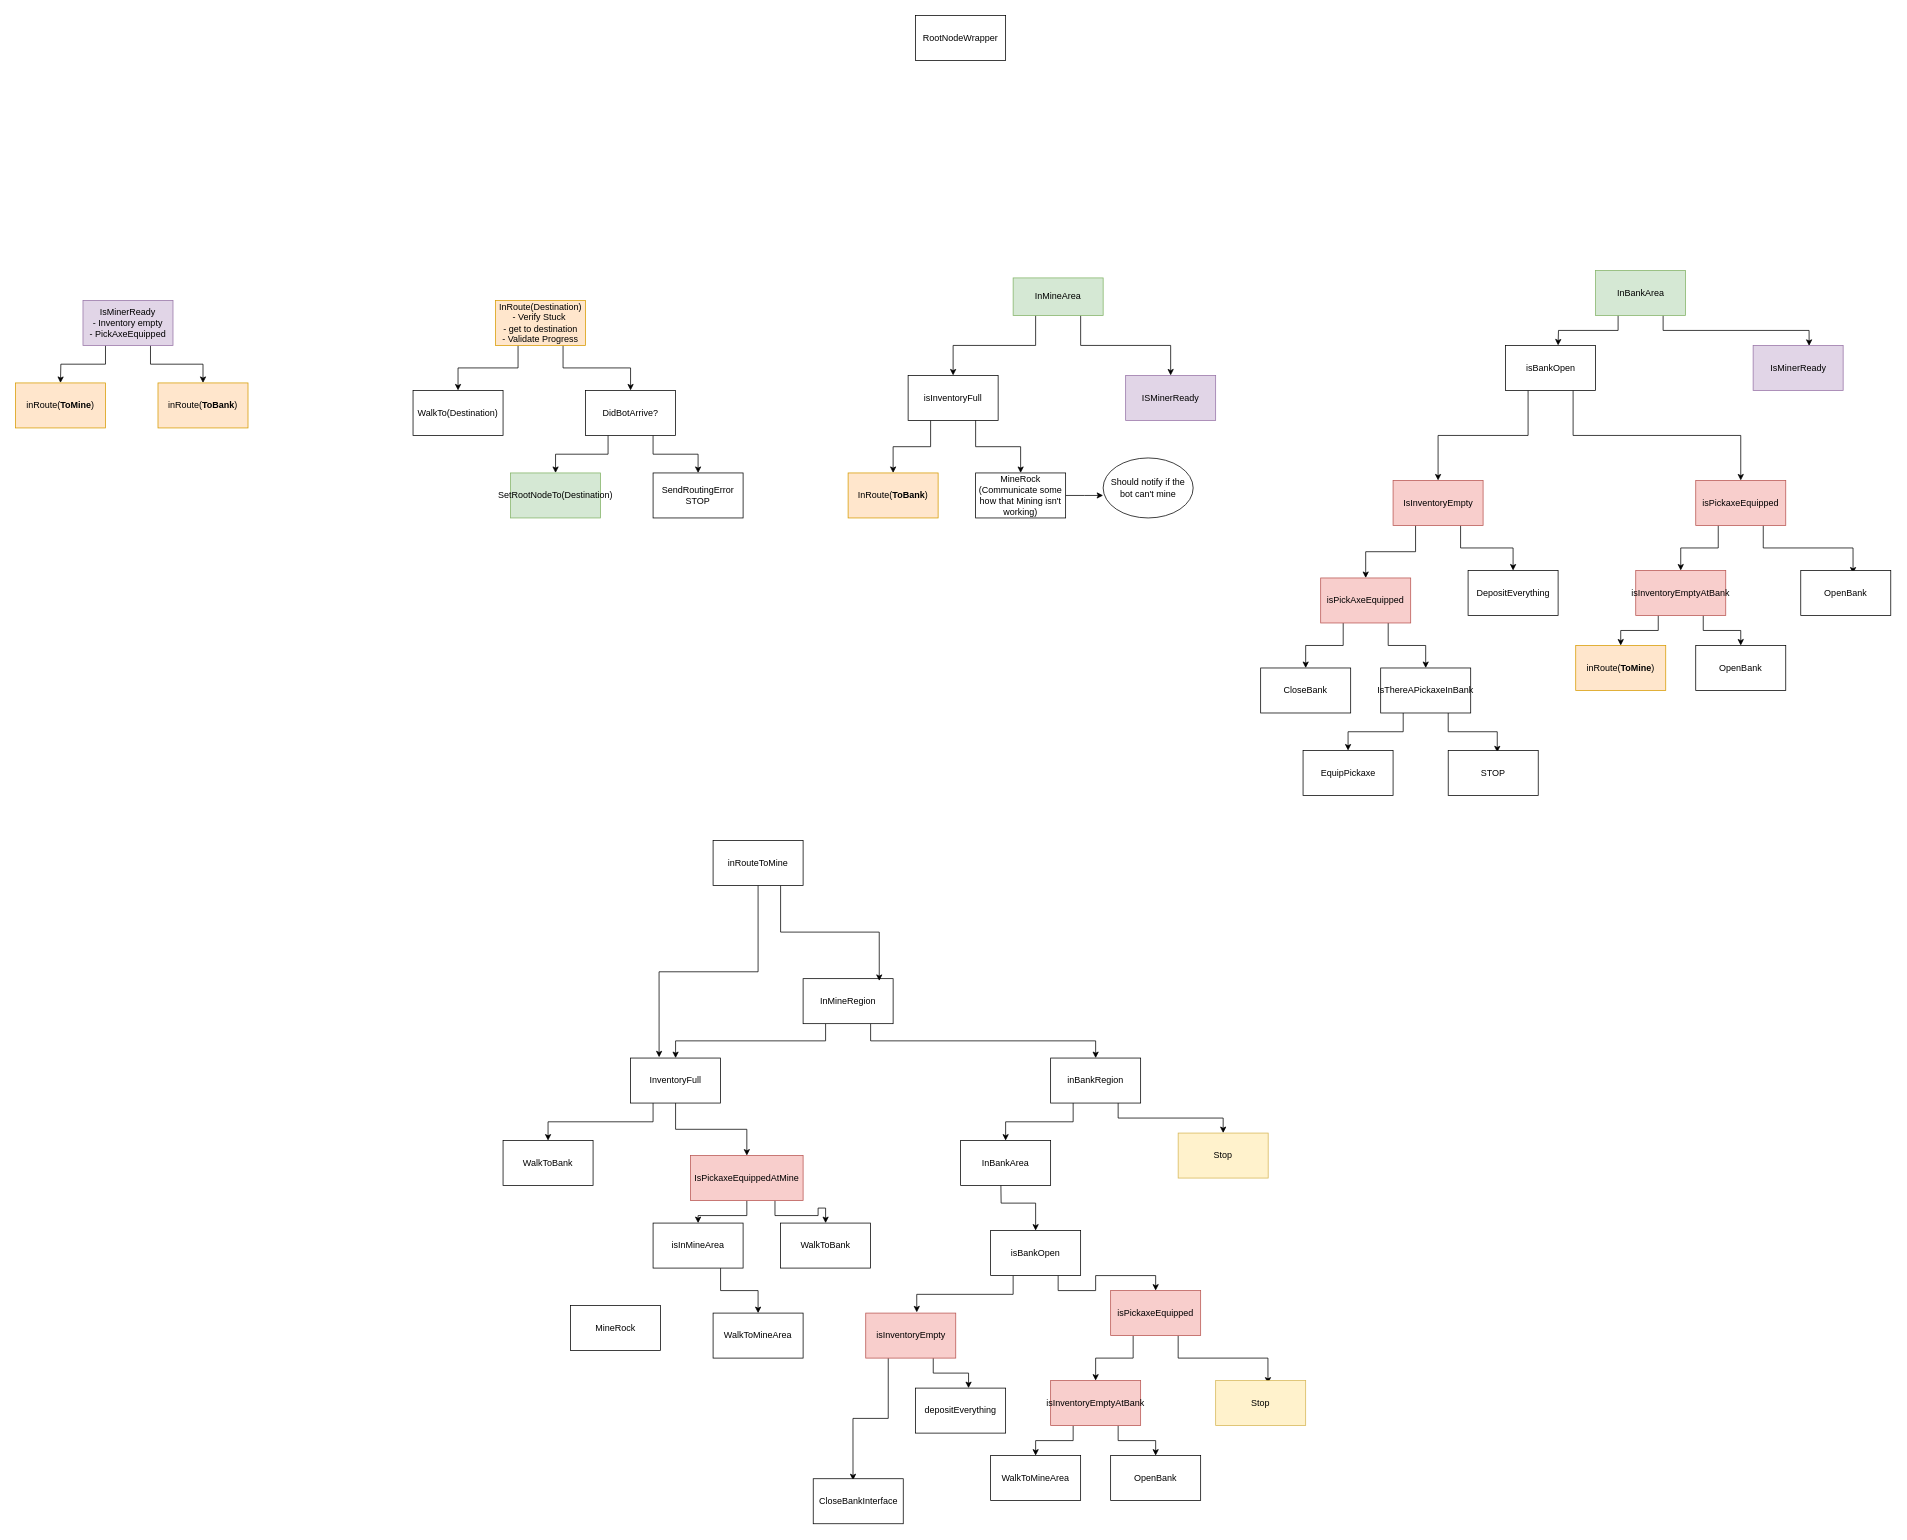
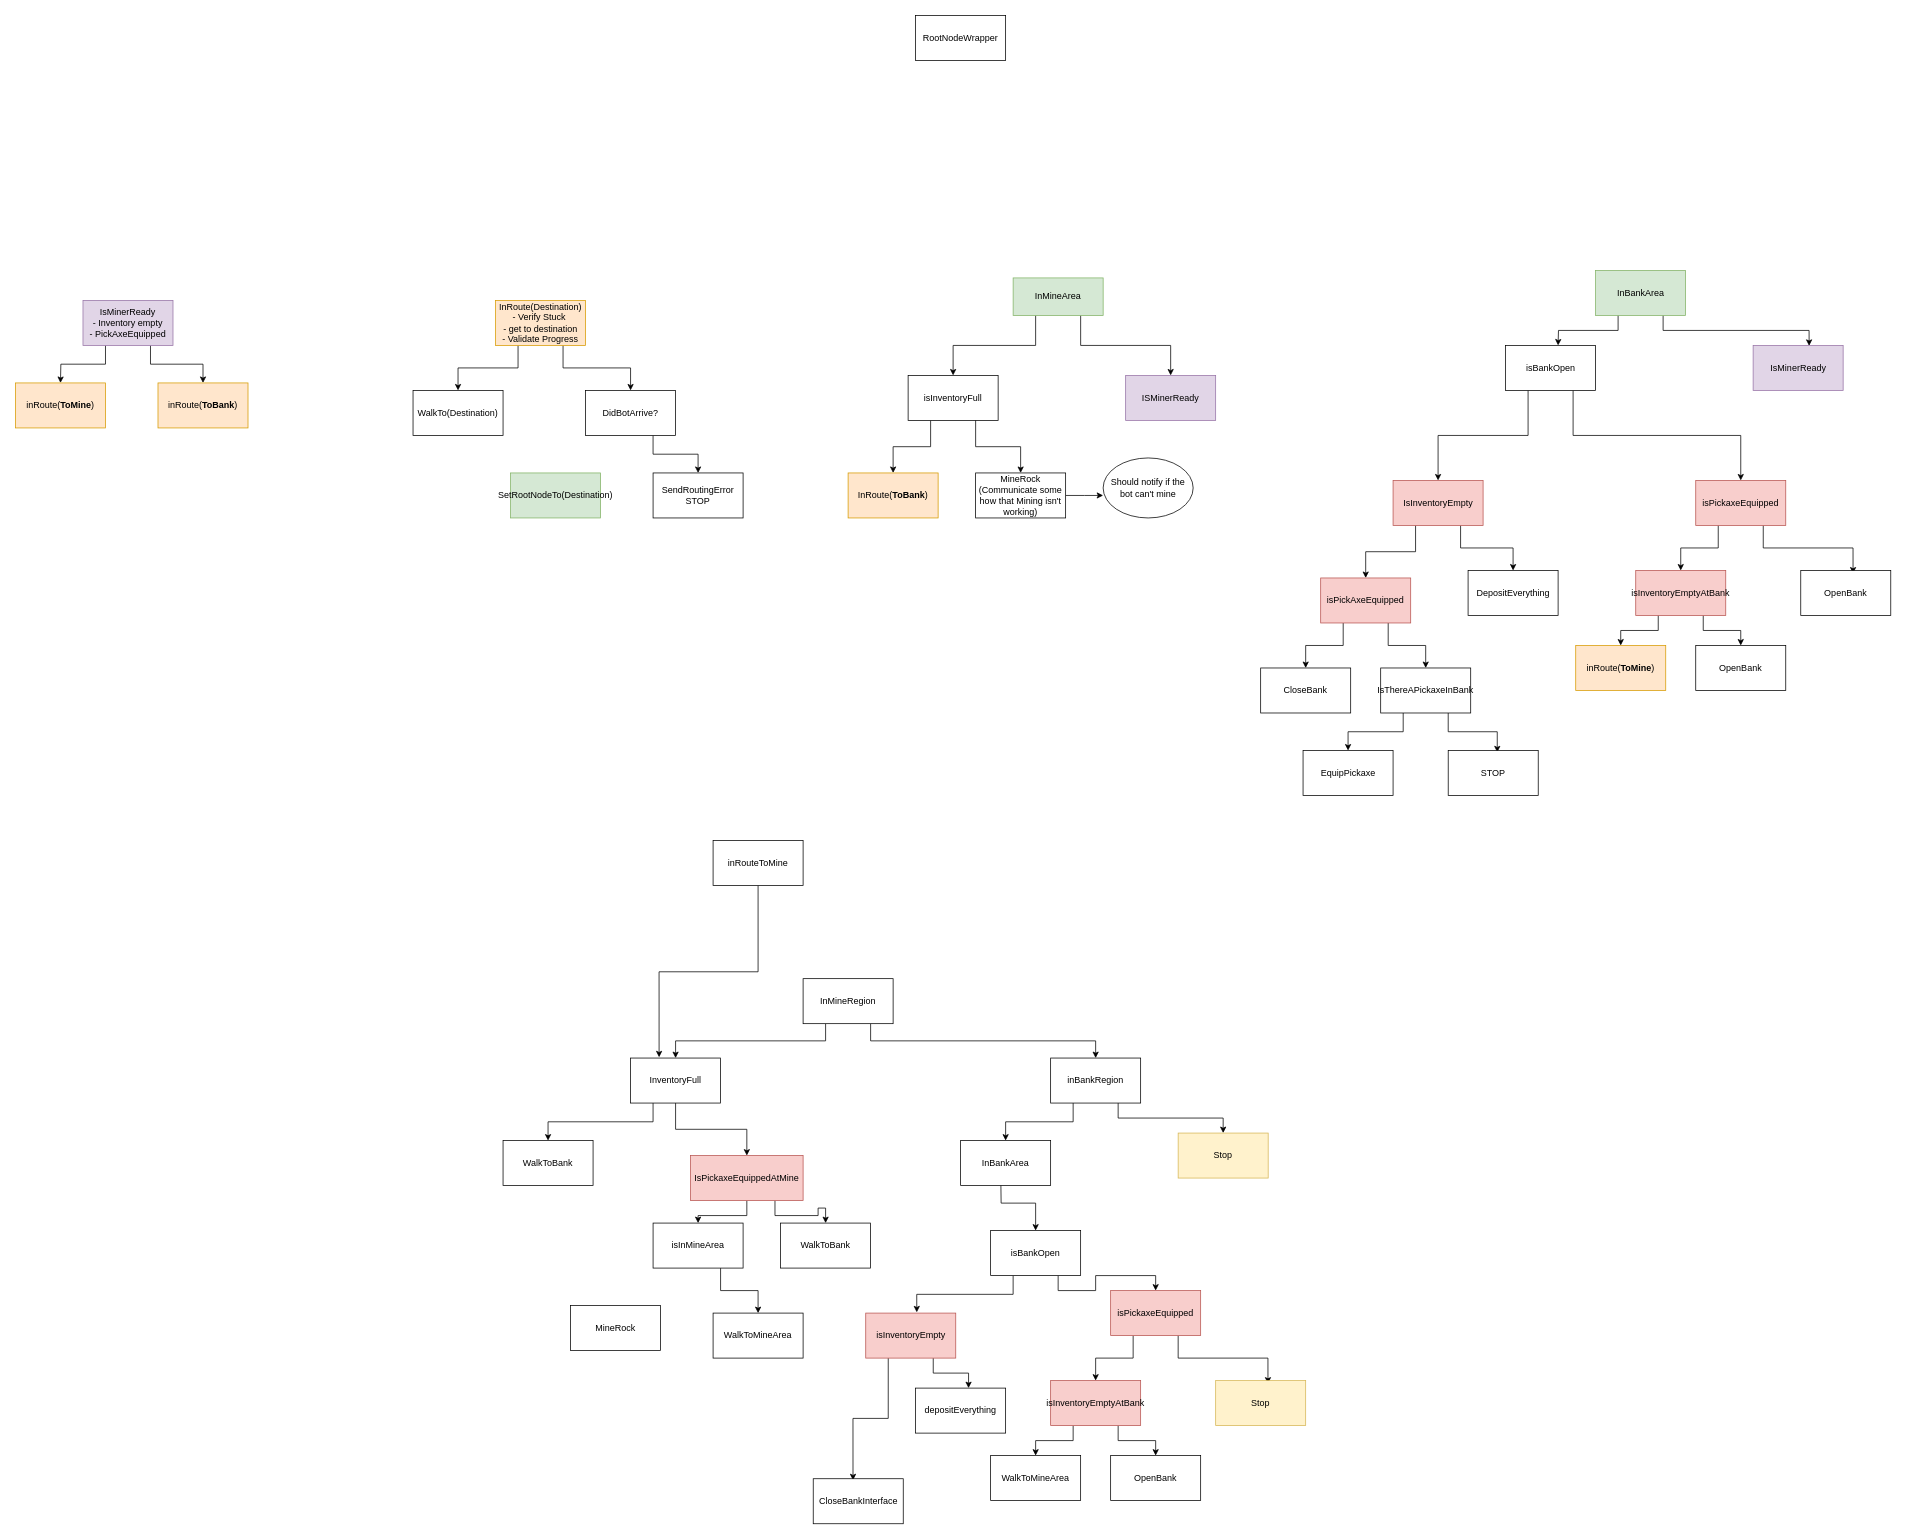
- <mxCell id="55" style="edgeStyle=orthogonalEdgeStyle;rounded=0;orthogonalLoop=1;jettySize=auto;html=1;exitX=0.25;exitY=1;exitDx=0;exitDy=0;entryX=0.5;entryY=0;entryDx=0;entryDy=0;" edge="1" parent="1" source="56" target="58"><mxGeometry relative="1" as="geometry" /></mxCell>
- <mxCell id="42" style="edgeStyle=orthogonalEdgeStyle;rounded=0;orthogonalLoop=1;jettySize=auto;html=1;exitX=0.75;exitY=1;exitDx=0;exitDy=0;entryX=0.846;entryY=0.05;entryDx=0;entryDy=0;entryPerimeter=0;" edge="1" parent="1" source="43" target="4"><mxGeometry relative="1" as="geometry" /></mxCell>
